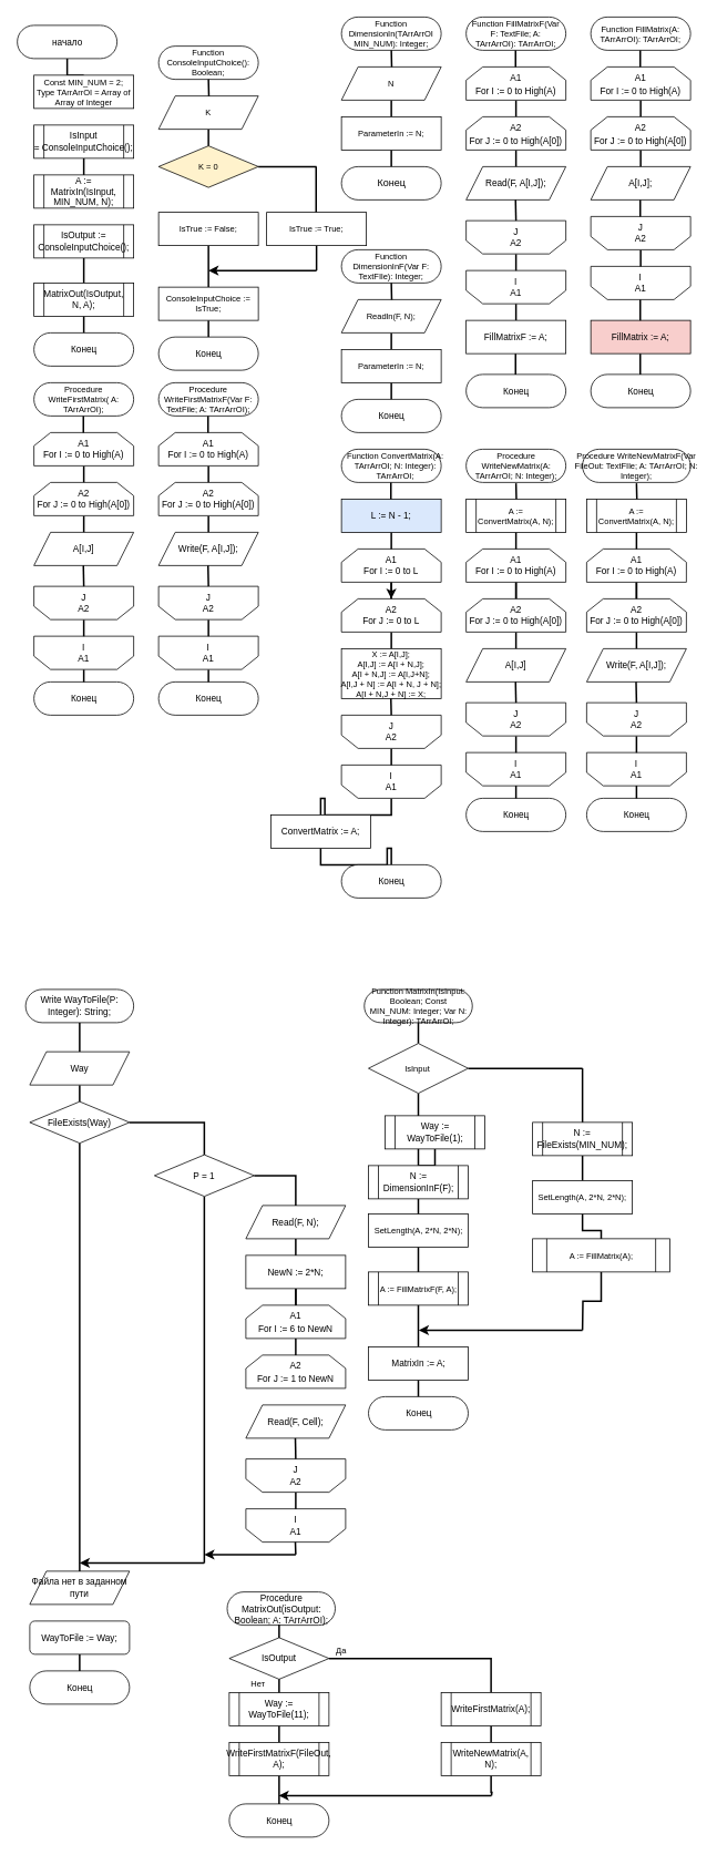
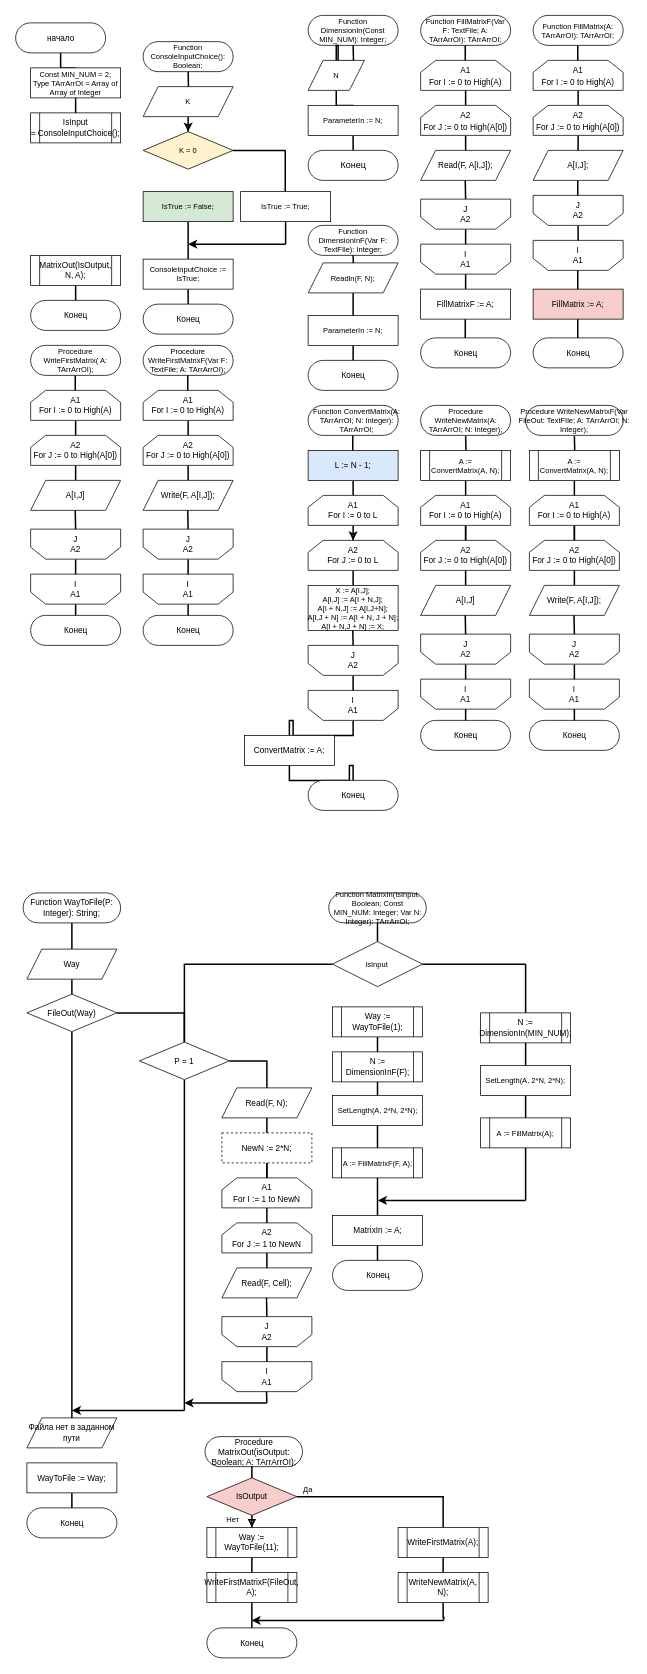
- <mxCell id="31" value="&lt;span style=&quot;&quot;&gt;Function DimensionIn(TArrArrOI MIN_NUM): Integer;&lt;/span&gt;" style="text;html=1;strokeColor=none;fillColor=none;align=center;verticalAlign=middle;whiteSpace=wrap;rounded=0;fontSize=10;" parent="1" vertex="1"><mxGeometry x="415" y="25" width="110" height="30" as="geometry" /></mxCell>
+ <mxCell id="31" value="&lt;span style=&quot;&quot;&gt;Function DimensionIn(Const MIN_NUM): Integer;&lt;/span&gt;" style="text;html=1;strokeColor=none;fillColor=none;align=center;verticalAlign=middle;whiteSpace=wrap;rounded=0;fontSize=10;" parent="1" vertex="1"><mxGeometry x="415" y="25" width="110" height="30" as="geometry" /></mxCell>
- <mxCell id="33" value="N" style="shape=parallelogram;perimeter=parallelogramPerimeter;whiteSpace=wrap;html=1;fixedSize=1;fontSize=10;" parent="1" vertex="1"><mxGeometry x="410" y="80" width="120" height="40" as="geometry" /></mxCell>
+ <mxCell id="33" value="N" style="shape=parallelogram;perimeter=parallelogramPerimeter;whiteSpace=wrap;html=1;fixedSize=1;fontSize=10;" parent="1" vertex="1"><mxGeometry x="410" y="80" width="75" height="40" as="geometry" /></mxCell>
+ <mxCell id="6" value="" style="edgeStyle=orthogonalEdgeStyle;rounded=0;orthogonalLoop=1;jettySize=auto;html=1;strokeWidth=2;fontSize=10;endArrow=none;endFill=0;" parent="1" source="7" target="5" edge="1"><mxGeometry relative="1" as="geometry" /></mxCell>
- <mxCell id="17" value="" style="edgeStyle=orthogonalEdgeStyle;rounded=0;orthogonalLoop=1;jettySize=auto;html=1;strokeWidth=2;fontSize=10;endArrow=none;endFill=0;" parent="1" source="18" target="20" edge="1"><mxGeometry relative="1" as="geometry" /></mxCell>
+ <mxCell id="17" value="" style="edgeStyle=orthogonalEdgeStyle;rounded=0;orthogonalLoop=1;jettySize=auto;html=1;strokeWidth=2;fontSize=10;endArrow=classic;endFill=0;" parent="1" source="18" target="20" edge="1"><mxGeometry relative="1" as="geometry" /></mxCell>
- <mxCell id="4" value="" style="edgeStyle=orthogonalEdgeStyle;rounded=0;orthogonalLoop=1;jettySize=auto;html=1;strokeWidth=2;fontSize=11;endArrow=none;endFill=0;" parent="1" source="5" target="8" edge="1"><mxGeometry relative="1" as="geometry" /></mxCell>
- <mxCell id="8" value="A := MatrixIn(IsInput, MIN_NUM, N);" style="shape=process;whiteSpace=wrap;html=1;backgroundOutline=1;fontSize=11;dashed=0;" parent="1" vertex="1"><mxGeometry x="40" y="210" width="120" height="40" as="geometry" /></mxCell>
- <mxCell id="25" value="IsTrue := False;" style="whiteSpace=wrap;html=1;fontSize=10;" parent="1" vertex="1"><mxGeometry x="190" y="255" width="120" height="40" as="geometry" /></mxCell>
+ <mxCell id="25" value="IsTrue := False;" style="whiteSpace=wrap;html=1;fontSize=10;fillColor=#d5e8d4;" parent="1" vertex="1"><mxGeometry x="190" y="255" width="120" height="40" as="geometry" /></mxCell>
- <mxCell id="10" value="IsOutput := ConsoleInputChoice();" style="shape=process;whiteSpace=wrap;html=1;backgroundOutline=1;fontSize=11;dashed=0;" parent="1" vertex="1"><mxGeometry x="40" y="270" width="120" height="40" as="geometry" /></mxCell>
- <mxCell id="9" value="" style="edgeStyle=orthogonalEdgeStyle;rounded=0;orthogonalLoop=1;jettySize=auto;html=1;strokeWidth=2;fontSize=11;endArrow=none;endFill=0;" parent="1" source="10" target="12" edge="1"><mxGeometry relative="1" as="geometry" /></mxCell>
- <mxCell id="40" value="Readln(F, N);" style="shape=parallelogram;perimeter=parallelogramPerimeter;whiteSpace=wrap;html=1;fixedSize=1;fontSize=10;" parent="1" vertex="1"><mxGeometry x="410" y="360" width="120" height="40" as="geometry" /></mxCell>
+ <mxCell id="40" value="Readln(F, N);" style="shape=parallelogram;perimeter=parallelogramPerimeter;whiteSpace=wrap;html=1;fixedSize=1;fontSize=10;" parent="1" vertex="1"><mxGeometry x="410" y="350" width="120" height="40" as="geometry" /></mxCell>
- <mxCell id="149" value="" style="edgeStyle=orthogonalEdgeStyle;rounded=0;orthogonalLoop=1;jettySize=auto;html=1;strokeWidth=2;fontSize=11;startArrow=none;startFill=0;endArrow=none;endFill=0;" parent="1" source="150" target="155" edge="1"><mxGeometry relative="1" as="geometry" /></mxCell>
+ <mxCell id="149" value="" style="edgeStyle=orthogonalEdgeStyle;rounded=0;orthogonalLoop=1;jettySize=auto;html=1;strokeWidth=2;fontSize=11;startArrow=none;startFill=0;endArrow=none;endFill=0;" parent="1" source="150" target="153" edge="1"><mxGeometry relative="1" as="geometry" /></mxCell>
- <mxCell id="116" value="&lt;span style=&quot;font-size: 11px; text-align: left;&quot;&gt;Write WayToFile(P: Integer): String;&lt;/span&gt;" style="text;html=1;strokeColor=none;fillColor=none;align=center;verticalAlign=middle;whiteSpace=wrap;rounded=0;fontSize=9;" parent="1" vertex="1"><mxGeometry x="30" y="1195" width="130" height="30" as="geometry" /></mxCell>
+ <mxCell id="116" value="&lt;span style=&quot;font-size: 11px; text-align: left;&quot;&gt;Function WayToFile(P: Integer): String;&lt;/span&gt;" style="text;html=1;strokeColor=none;fillColor=none;align=center;verticalAlign=middle;whiteSpace=wrap;rounded=0;fontSize=9;" parent="1" vertex="1"><mxGeometry x="30" y="1195" width="130" height="30" as="geometry" /></mxCell>
- <mxCell id="208" value="" style="edgeStyle=orthogonalEdgeStyle;rounded=0;orthogonalLoop=1;jettySize=auto;html=1;strokeWidth=2;fontSize=11;endArrow=none;endFill=0;" edge="1" parent="1" source="209" target="220"><mxGeometry relative="1" as="geometry" /></mxCell>
+ <mxCell id="208" value="" style="edgeStyle=orthogonalEdgeStyle;rounded=0;orthogonalLoop=1;jettySize=auto;html=1;strokeWidth=2;fontSize=11;endArrow=none;endFill=0;" edge="1" parent="1" source="209" target="124"><mxGeometry relative="1" as="geometry" /></mxCell>
- <mxCell id="121" value="FileExists(Way)" style="rhombus;whiteSpace=wrap;html=1;fontSize=11;" parent="1" vertex="1"><mxGeometry x="35" y="1325" width="120" height="50" as="geometry" /></mxCell>
+ <mxCell id="121" value="FileOut(Way)" style="rhombus;whiteSpace=wrap;html=1;fontSize=11;" parent="1" vertex="1"><mxGeometry x="35" y="1325" width="120" height="50" as="geometry" /></mxCell>
- <mxCell id="218" value="Way := WayToFile(1);" style="shape=process;whiteSpace=wrap;html=1;backgroundOutline=1;fontSize=11;" vertex="1" parent="1"><mxGeometry x="462.5" y="1342" width="120" height="40" as="geometry" /></mxCell>
+ <mxCell id="218" value="Way := WayToFile(1);" style="shape=process;whiteSpace=wrap;html=1;backgroundOutline=1;fontSize=11;" vertex="1" parent="1"><mxGeometry x="442.5" y="1342" width="120" height="40" as="geometry" /></mxCell>
- <mxCell id="212" value="&lt;font style=&quot;font-size: 11px;&quot;&gt;N := FileExists(MIN_NUM);&lt;/font&gt;" style="shape=process;whiteSpace=wrap;html=1;backgroundOutline=1;fontSize=10;" parent="1" vertex="1"><mxGeometry x="640" y="1350" width="120" height="40" as="geometry" /></mxCell>
+ <mxCell id="212" value="&lt;font style=&quot;font-size: 11px;&quot;&gt;N := DimensionIn(MIN_NUM);&lt;/font&gt;" style="shape=process;whiteSpace=wrap;html=1;backgroundOutline=1;fontSize=10;" parent="1" vertex="1"><mxGeometry x="640" y="1350" width="120" height="40" as="geometry" /></mxCell>
- <mxCell id="216" value="A := FillMatrix(A);" style="shape=process;whiteSpace=wrap;html=1;backgroundOutline=1;fontSize=10;" vertex="1" parent="1"><mxGeometry x="640" y="1490" width="165" height="40" as="geometry" /></mxCell>
+ <mxCell id="216" value="A := FillMatrix(A);" style="shape=process;whiteSpace=wrap;html=1;backgroundOutline=1;fontSize=10;" vertex="1" parent="1"><mxGeometry x="640" y="1490" width="120" height="40" as="geometry" /></mxCell>
- <mxCell id="128" value="NewN := 2*N;" style="whiteSpace=wrap;html=1;fontSize=11;" parent="1" vertex="1"><mxGeometry x="295" y="1510" width="120" height="40" as="geometry" /></mxCell>
+ <mxCell id="128" value="NewN := 2*N;" style="whiteSpace=wrap;html=1;fontSize=11;dashed=1;" parent="1" vertex="1"><mxGeometry x="295" y="1510" width="120" height="40" as="geometry" /></mxCell>
- <mxCell id="130" value="&lt;font style=&quot;font-size: 11px;&quot;&gt;A1&lt;br&gt;For I := 6 to NewN&lt;/font&gt;" style="shape=loopLimit;whiteSpace=wrap;html=1;size=20;fontSize=13;" parent="1" vertex="1"><mxGeometry x="295" y="1570" width="120" height="40" as="geometry" /></mxCell>
+ <mxCell id="130" value="&lt;font style=&quot;font-size: 11px;&quot;&gt;A1&lt;br&gt;For I := 1 to NewN&lt;/font&gt;" style="shape=loopLimit;whiteSpace=wrap;html=1;size=20;fontSize=13;" parent="1" vertex="1"><mxGeometry x="295" y="1570" width="120" height="40" as="geometry" /></mxCell>
+ <mxCell id="131" value="" style="edgeStyle=orthogonalEdgeStyle;rounded=0;orthogonalLoop=1;jettySize=auto;html=1;strokeWidth=2;fontSize=11;startArrow=none;startFill=0;endArrow=none;endFill=0;" parent="1" source="132" target="133" edge="1"><mxGeometry relative="1" as="geometry" /></mxCell>
- <mxCell id="145" value="WayToFile := Way;" style="whiteSpace=wrap;html=1;fontSize=11;rounded=1;" parent="1" vertex="1"><mxGeometry x="35" y="1950" width="120" height="40" as="geometry" /></mxCell>
+ <mxCell id="145" value="WayToFile := Way;" style="whiteSpace=wrap;html=1;fontSize=11;" parent="1" vertex="1"><mxGeometry x="35" y="1950" width="120" height="40" as="geometry" /></mxCell>
- <mxCell id="234" value="IsOutput" style="rhombus;whiteSpace=wrap;html=1;fontSize=11;" vertex="1" parent="1"><mxGeometry x="275" y="1970" width="120" height="50" as="geometry" /></mxCell>
+ <mxCell id="234" value="IsOutput" style="rhombus;whiteSpace=wrap;html=1;fontSize=11;fillColor=#f8cecc;" vertex="1" parent="1"><mxGeometry x="275" y="1970" width="120" height="50" as="geometry" /></mxCell>
- <mxCell id="233" value="" style="edgeStyle=orthogonalEdgeStyle;rounded=0;orthogonalLoop=1;jettySize=auto;html=1;strokeWidth=2;fontSize=9;startArrow=none;startFill=0;endArrow=none;endFill=0;" edge="1" parent="1" source="234" target="239"><mxGeometry relative="1" as="geometry" /></mxCell>
+ <mxCell id="233" value="" style="edgeStyle=orthogonalEdgeStyle;rounded=0;orthogonalLoop=1;jettySize=auto;html=1;strokeWidth=2;fontSize=9;startArrow=none;startFill=0;endArrow=block;endFill=0;" edge="1" parent="1" source="234" target="239"><mxGeometry relative="1" as="geometry" /></mxCell>
